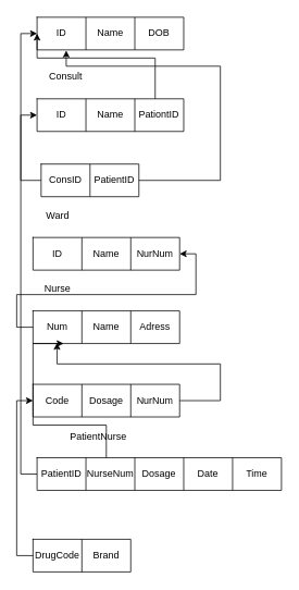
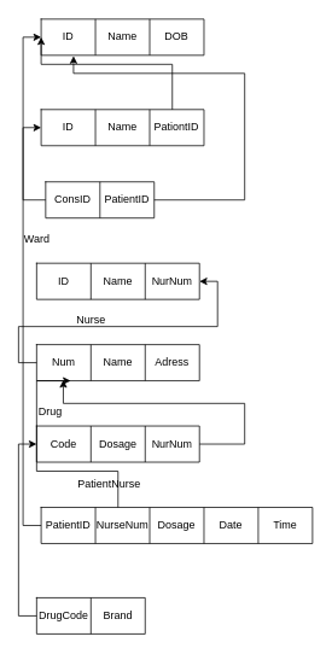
- <mxCell id="7" value="Consult" style="text;html=1;align=center;verticalAlign=middle;resizable=0;points=[];autosize=1;strokeColor=none;fillColor=none;" vertex="1" parent="1"><mxGeometry x="50" y="78" width="60" height="30" as="geometry" /></mxCell>
- <mxCell id="20" value="Ward" style="text;html=1;align=center;verticalAlign=middle;resizable=0;points=[];autosize=1;strokeColor=none;fillColor=none;" vertex="1" parent="1"><mxGeometry x="45" y="248" width="50" height="30" as="geometry" /></mxCell>
+ <mxCell id="20" value="Ward" style="text;html=1;align=center;verticalAlign=middle;resizable=0;points=[];autosize=1;strokeColor=none;fillColor=none;" vertex="1" parent="1"><mxGeometry x="15" y="248" width="50" height="30" as="geometry" /></mxCell>
- <mxCell id="26" value="Nurse" style="text;html=1;align=center;verticalAlign=middle;resizable=0;points=[];autosize=1;strokeColor=none;fillColor=none;" vertex="1" parent="1"><mxGeometry y="338" width="60" height="30" as="geometry" x="40" /></mxCell>
+ <mxCell id="26" value="Nurse" style="text;html=1;align=center;verticalAlign=middle;resizable=0;points=[];autosize=1;strokeColor=none;fillColor=none;" vertex="1" parent="1"><mxGeometry x="70" y="338" width="60" height="30" as="geometry" /></mxCell>
+ <mxCell id="46" value="Drug" style="text;html=1;align=center;verticalAlign=middle;resizable=0;points=[];autosize=1;strokeColor=none;fillColor=none;" vertex="1" parent="1"><mxGeometry x="30" y="440" width="50" height="30" as="geometry" /></mxCell>
